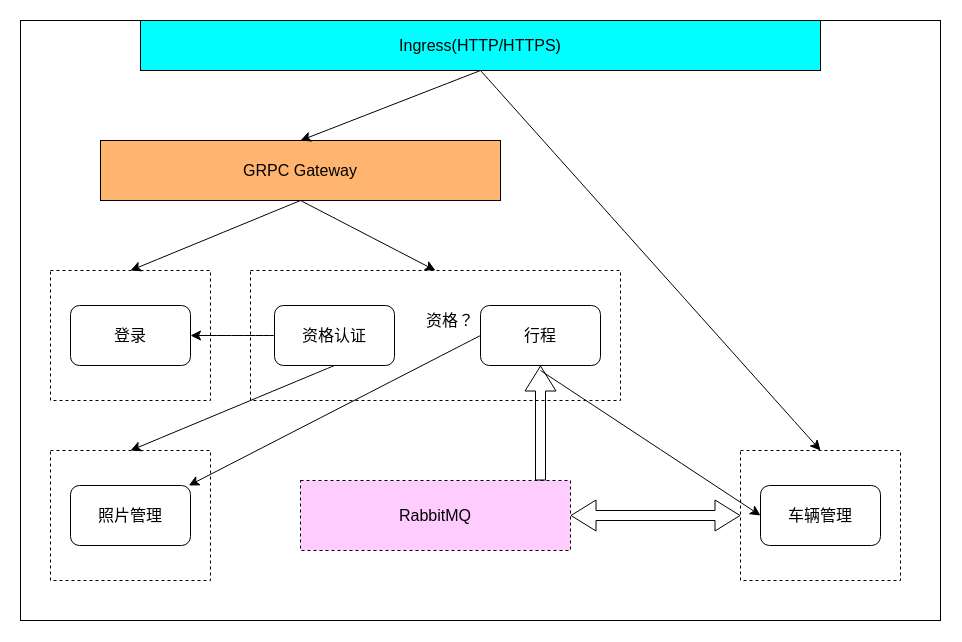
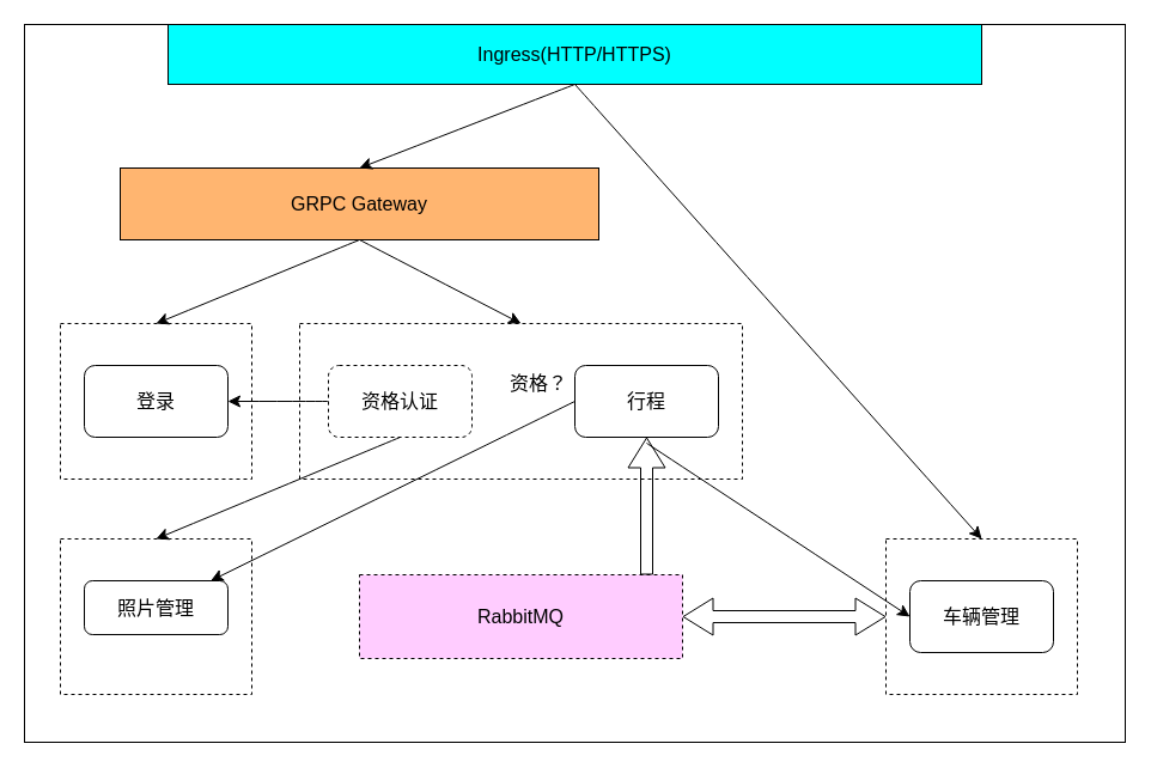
- <mxCell id="11" value="资格认证" style="rounded=1;whiteSpace=wrap;html=1;fontSize=16;fillColor=#FFFFFF;" vertex="1" parent="1"><mxGeometry x="274" y="305" width="120" height="60" as="geometry" /></mxCell>
+ <mxCell id="11" value="资格认证" style="rounded=1;whiteSpace=wrap;html=1;fontSize=16;fillColor=#FFFFFF;dashed=1;" vertex="1" parent="1"><mxGeometry x="274" y="305" width="120" height="60" as="geometry" /></mxCell>
- <mxCell id="8" value="照片管理" style="rounded=1;whiteSpace=wrap;html=1;fontSize=16;fillColor=#FFFFFF;" vertex="1" parent="1"><mxGeometry x="70" y="485" width="120" height="60" as="geometry" /></mxCell>
+ <mxCell id="8" value="照片管理" style="rounded=1;whiteSpace=wrap;html=1;fontSize=16;fillColor=#FFFFFF;" vertex="1" parent="1"><mxGeometry x="70" y="485" width="120" height="45" as="geometry" /></mxCell>
